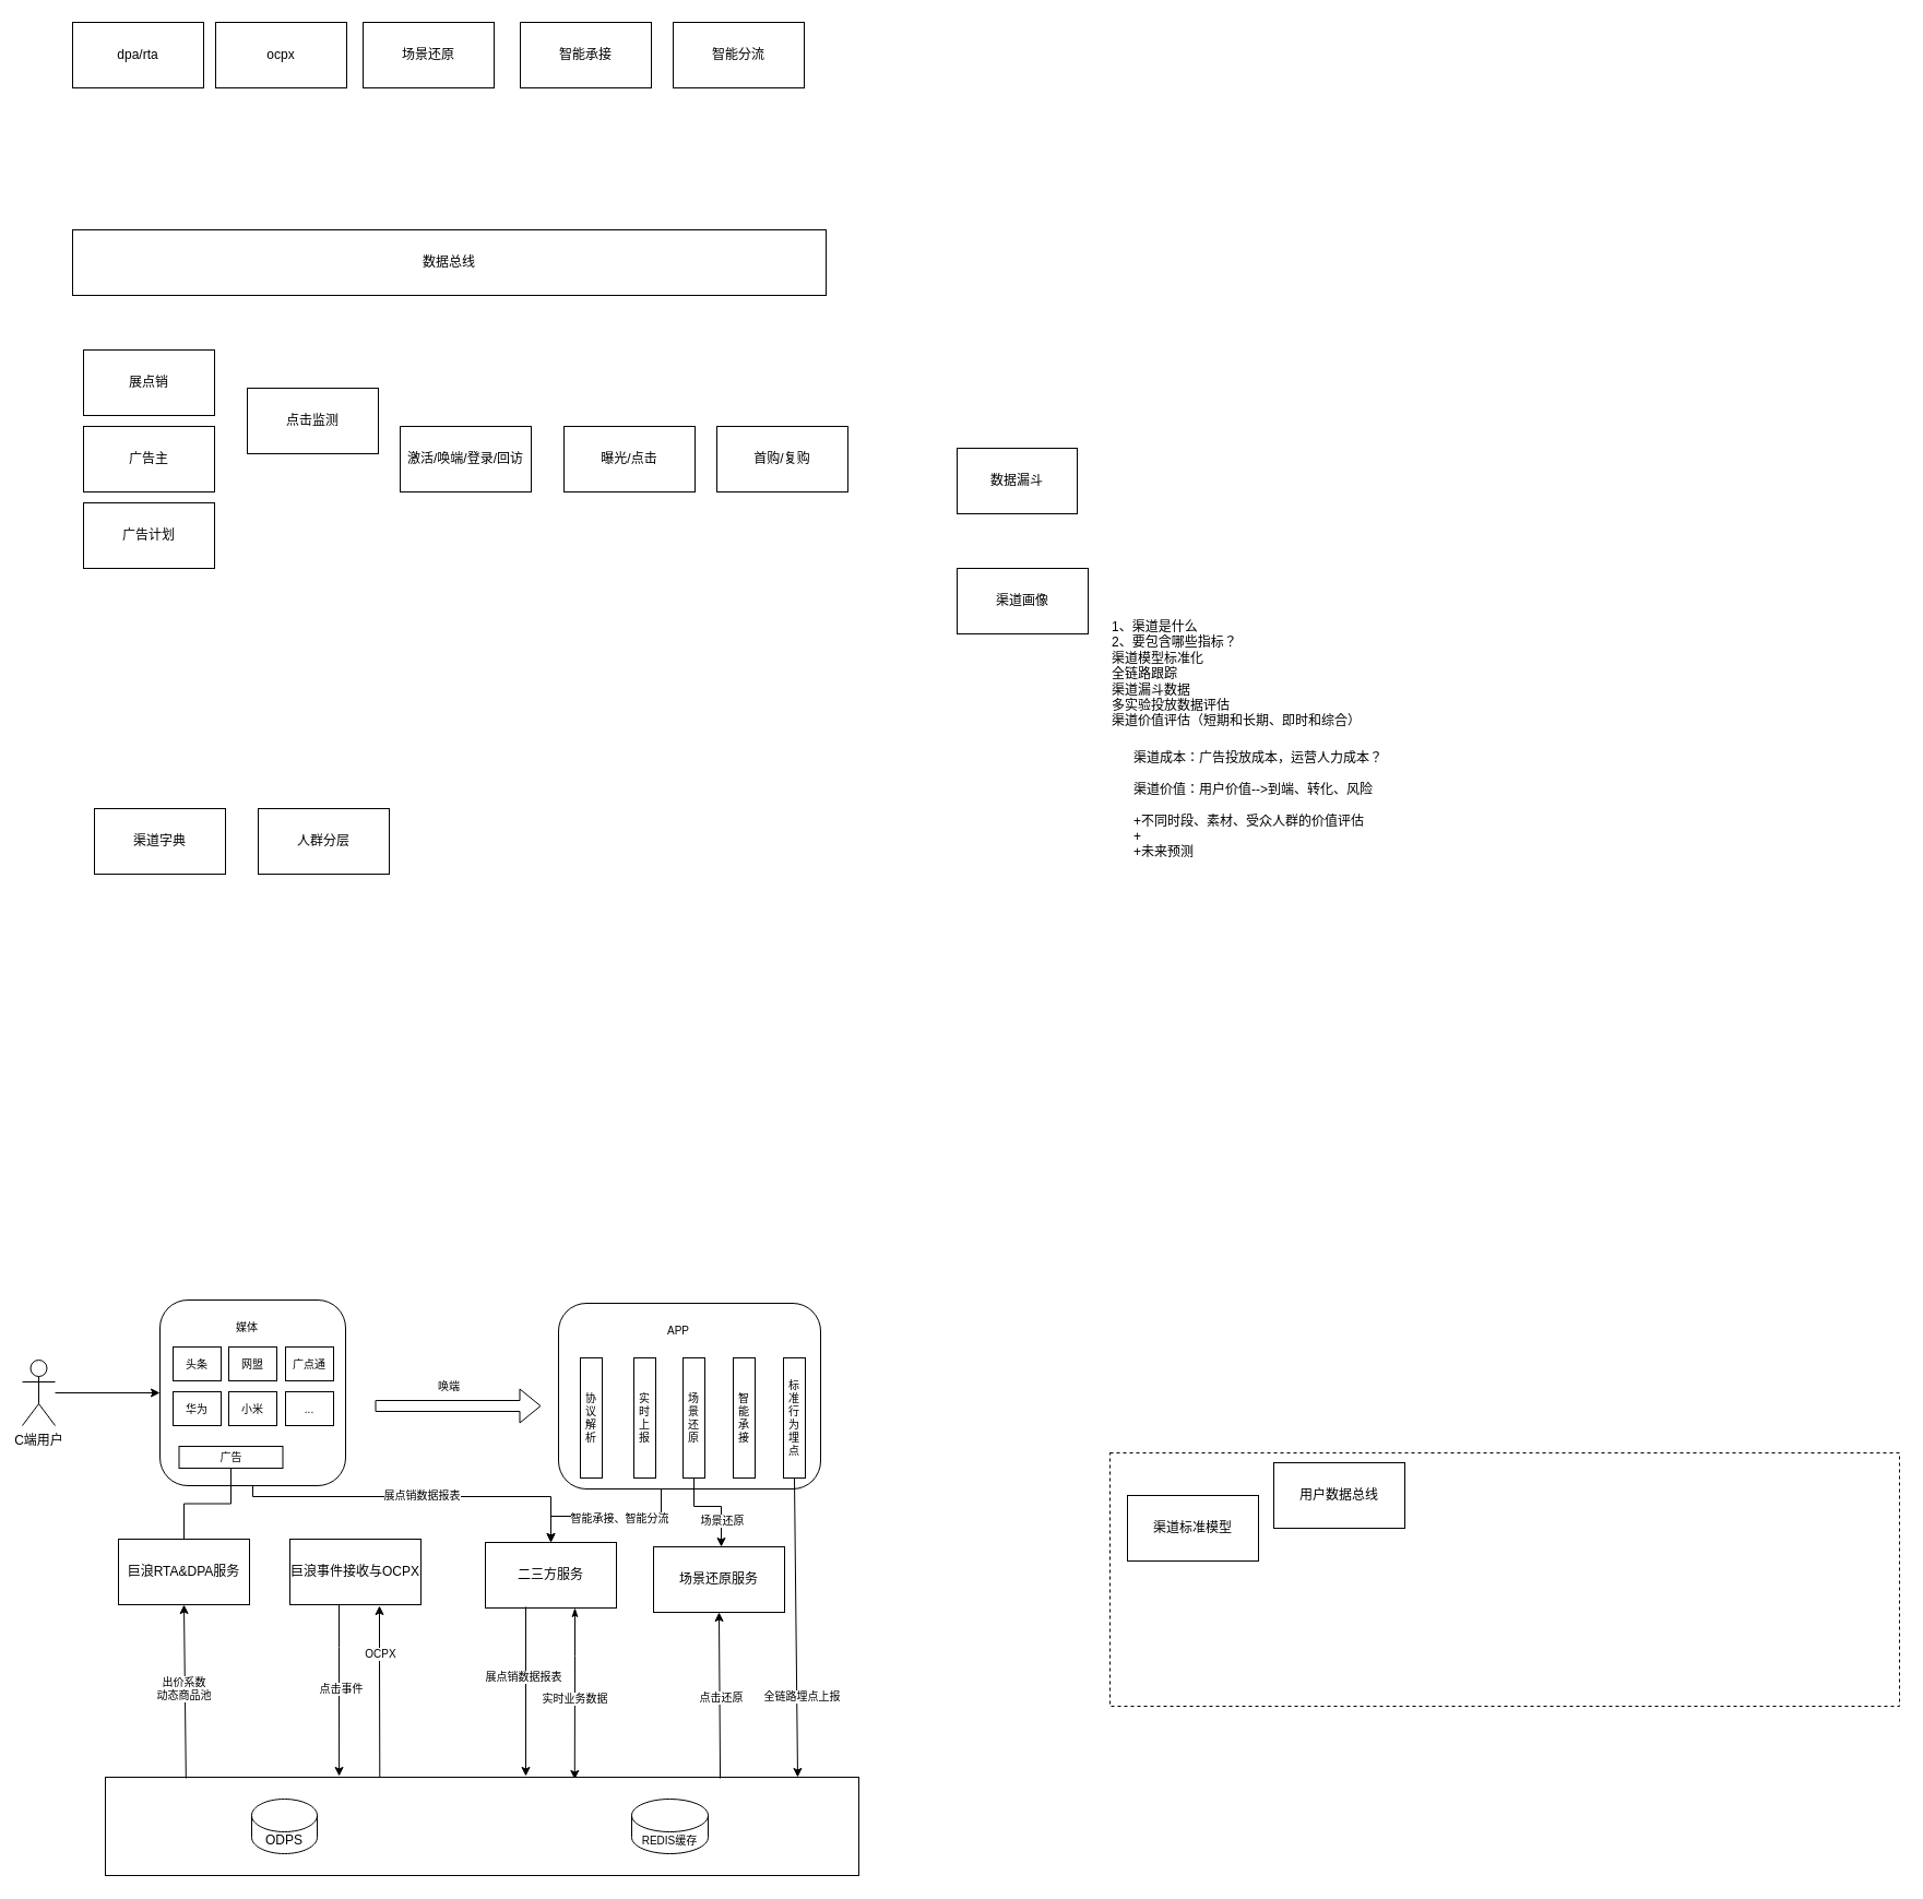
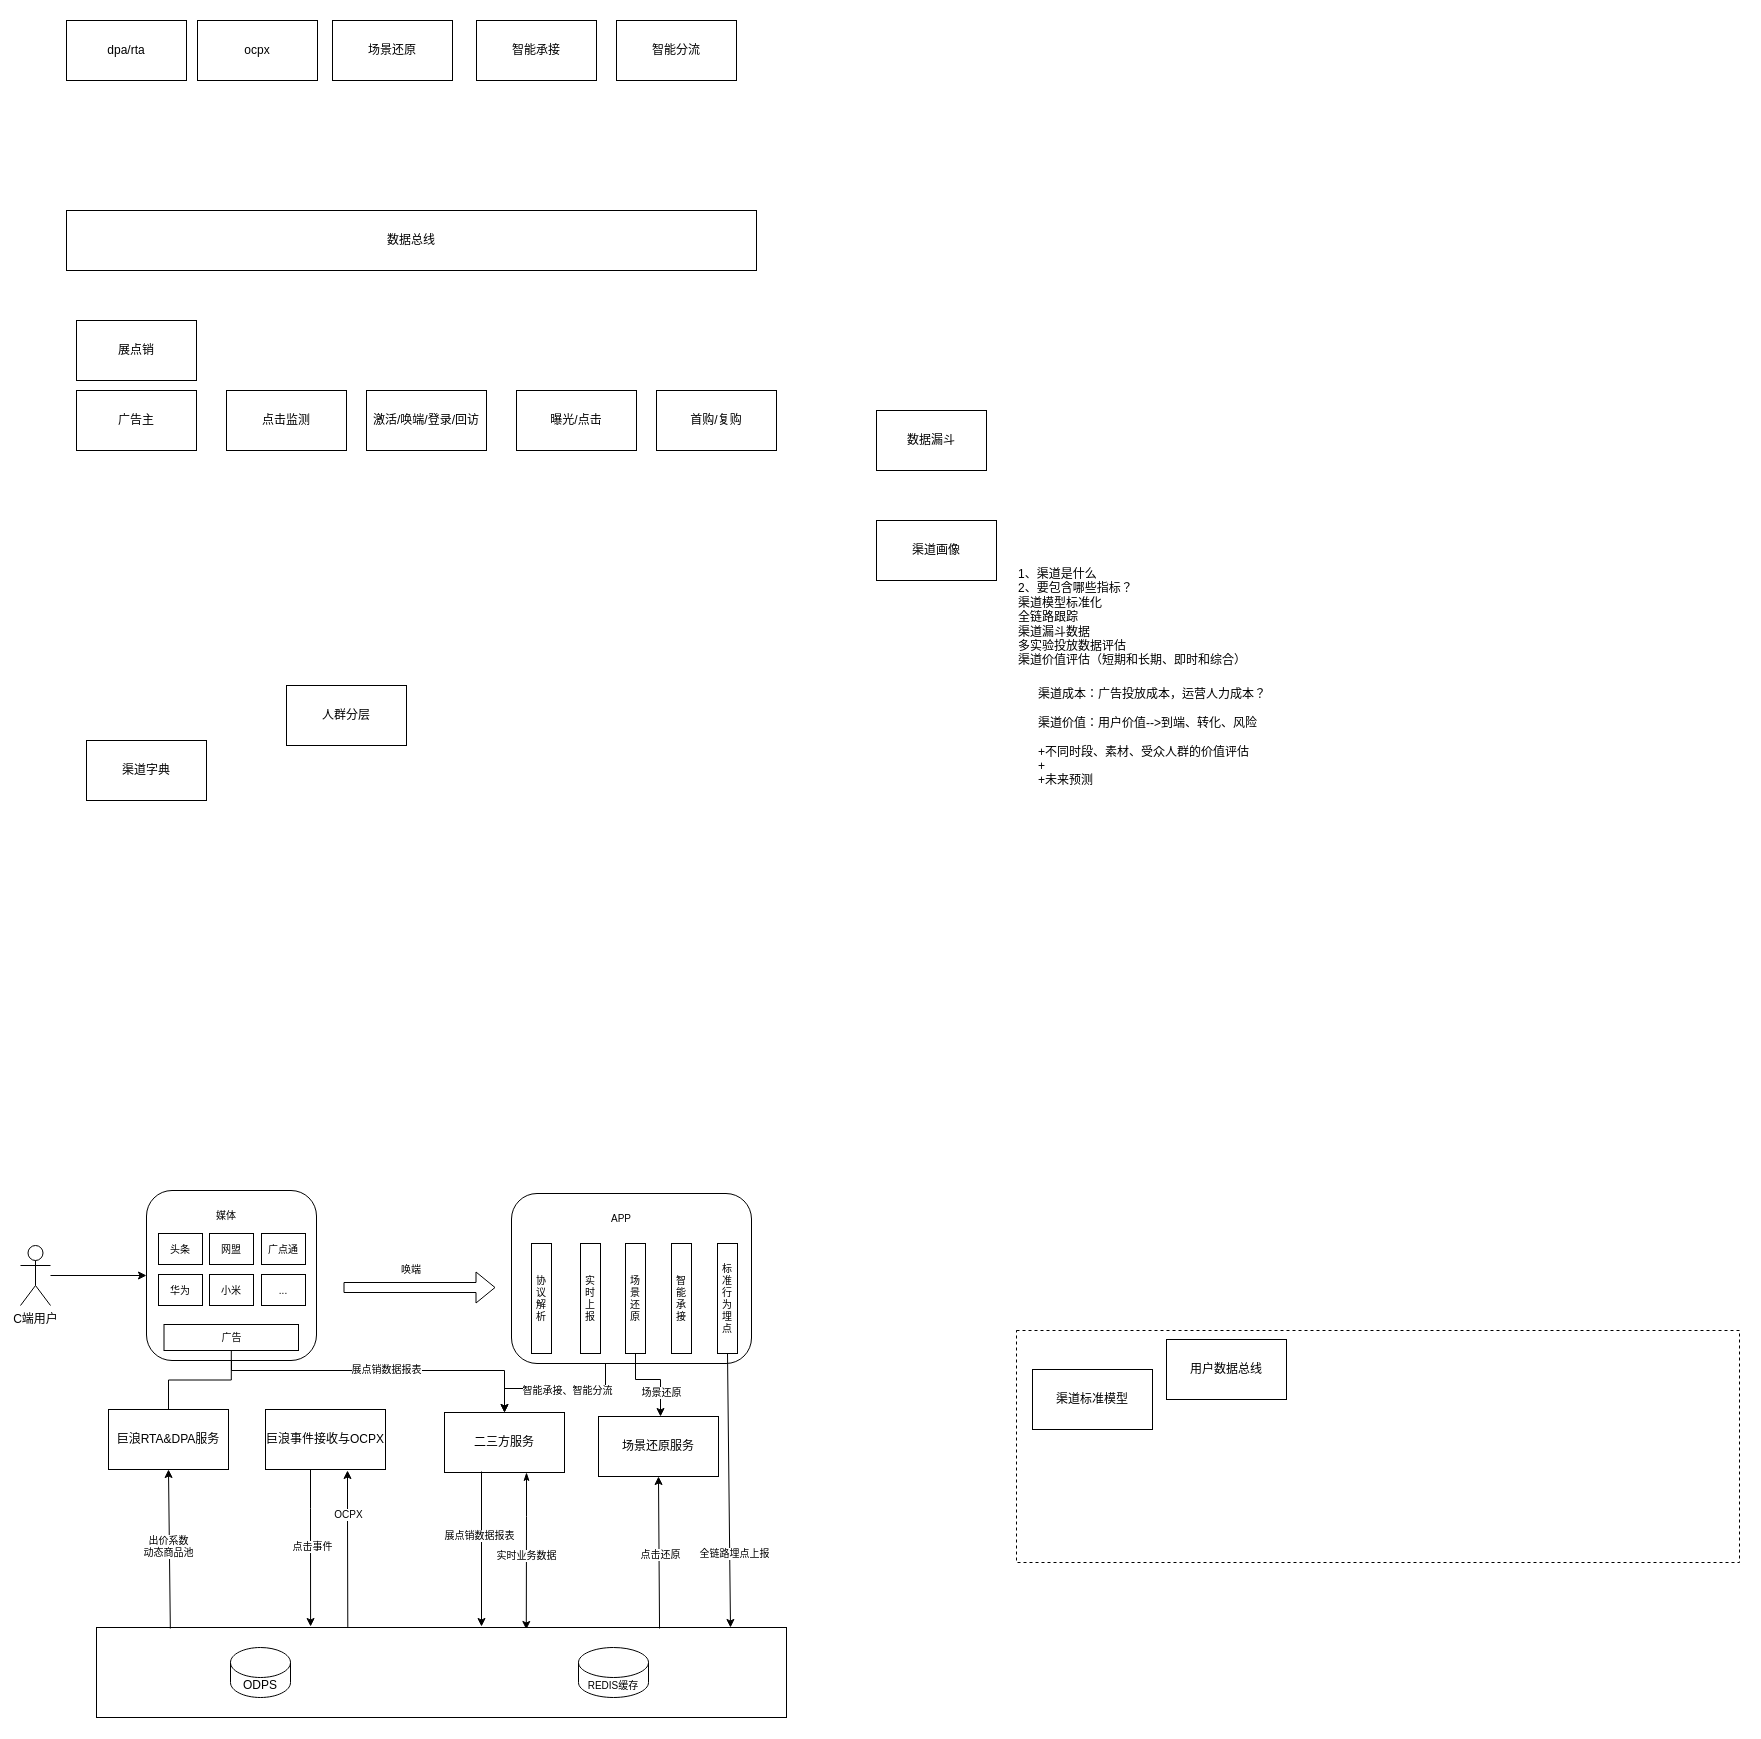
- <mxCell id="12" value="点击监测" style="rounded=0;whiteSpace=wrap;html=1;" parent="1" vertex="1"><mxGeometry x="226" y="355" width="120" height="60" as="geometry" /></mxCell>
+ <mxCell id="12" value="点击监测" style="rounded=0;whiteSpace=wrap;html=1;" parent="1" vertex="1"><mxGeometry x="226" y="390" width="120" height="60" as="geometry" /></mxCell>
- <mxCell id="6" value="广告计划" style="rounded=0;whiteSpace=wrap;html=1;" parent="1" vertex="1"><mxGeometry x="76" y="460" width="120" height="60" as="geometry" /></mxCell>
- <mxCell id="9" value="人群分层" style="rounded=0;whiteSpace=wrap;html=1;" parent="1" vertex="1"><mxGeometry x="236" y="740" width="120" height="60" as="geometry" /></mxCell>
+ <mxCell id="9" value="人群分层" style="rounded=0;whiteSpace=wrap;html=1;" parent="1" vertex="1"><mxGeometry x="286" y="685" width="120" height="60" as="geometry" /></mxCell>
- <mxCell id="45" value="广告" style="rounded=0;whiteSpace=wrap;html=1;fontSize=10;" parent="1" vertex="1"><mxGeometry x="163.5" y="1324" width="95" height="20" as="geometry" /></mxCell>
+ <mxCell id="45" value="广告" style="rounded=0;whiteSpace=wrap;html=1;fontSize=10;" parent="1" vertex="1"><mxGeometry x="163.5" y="1324" width="134.5" height="26" as="geometry" /></mxCell>
